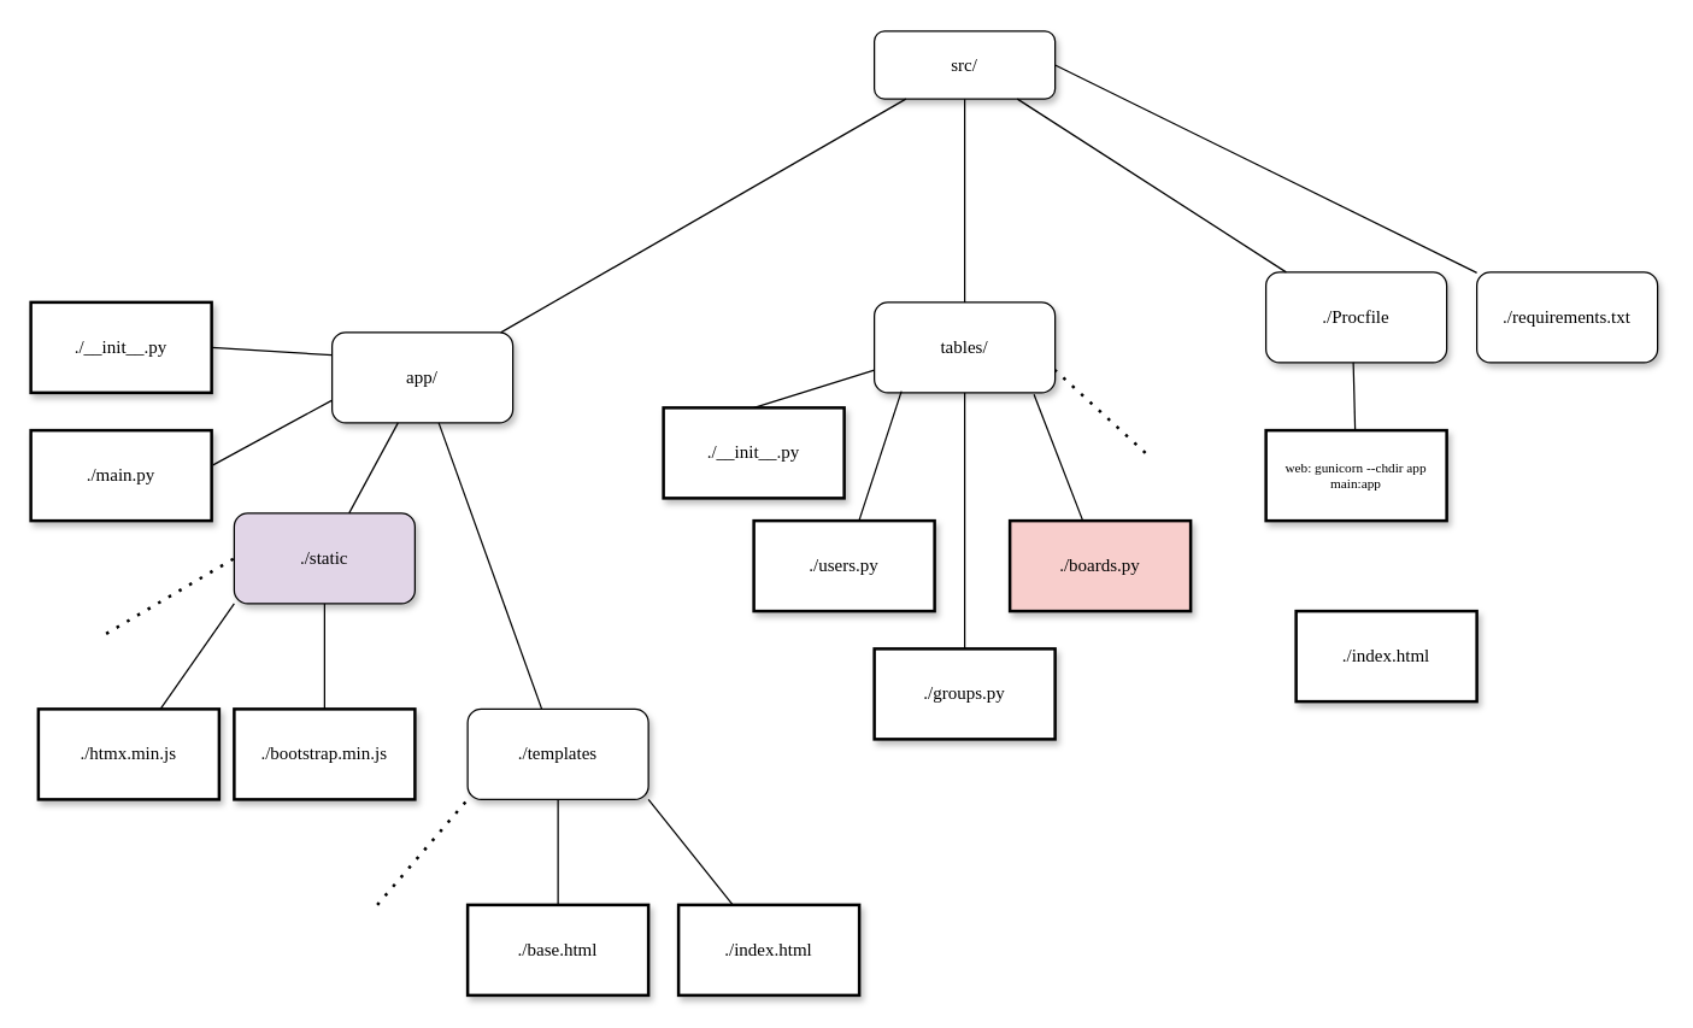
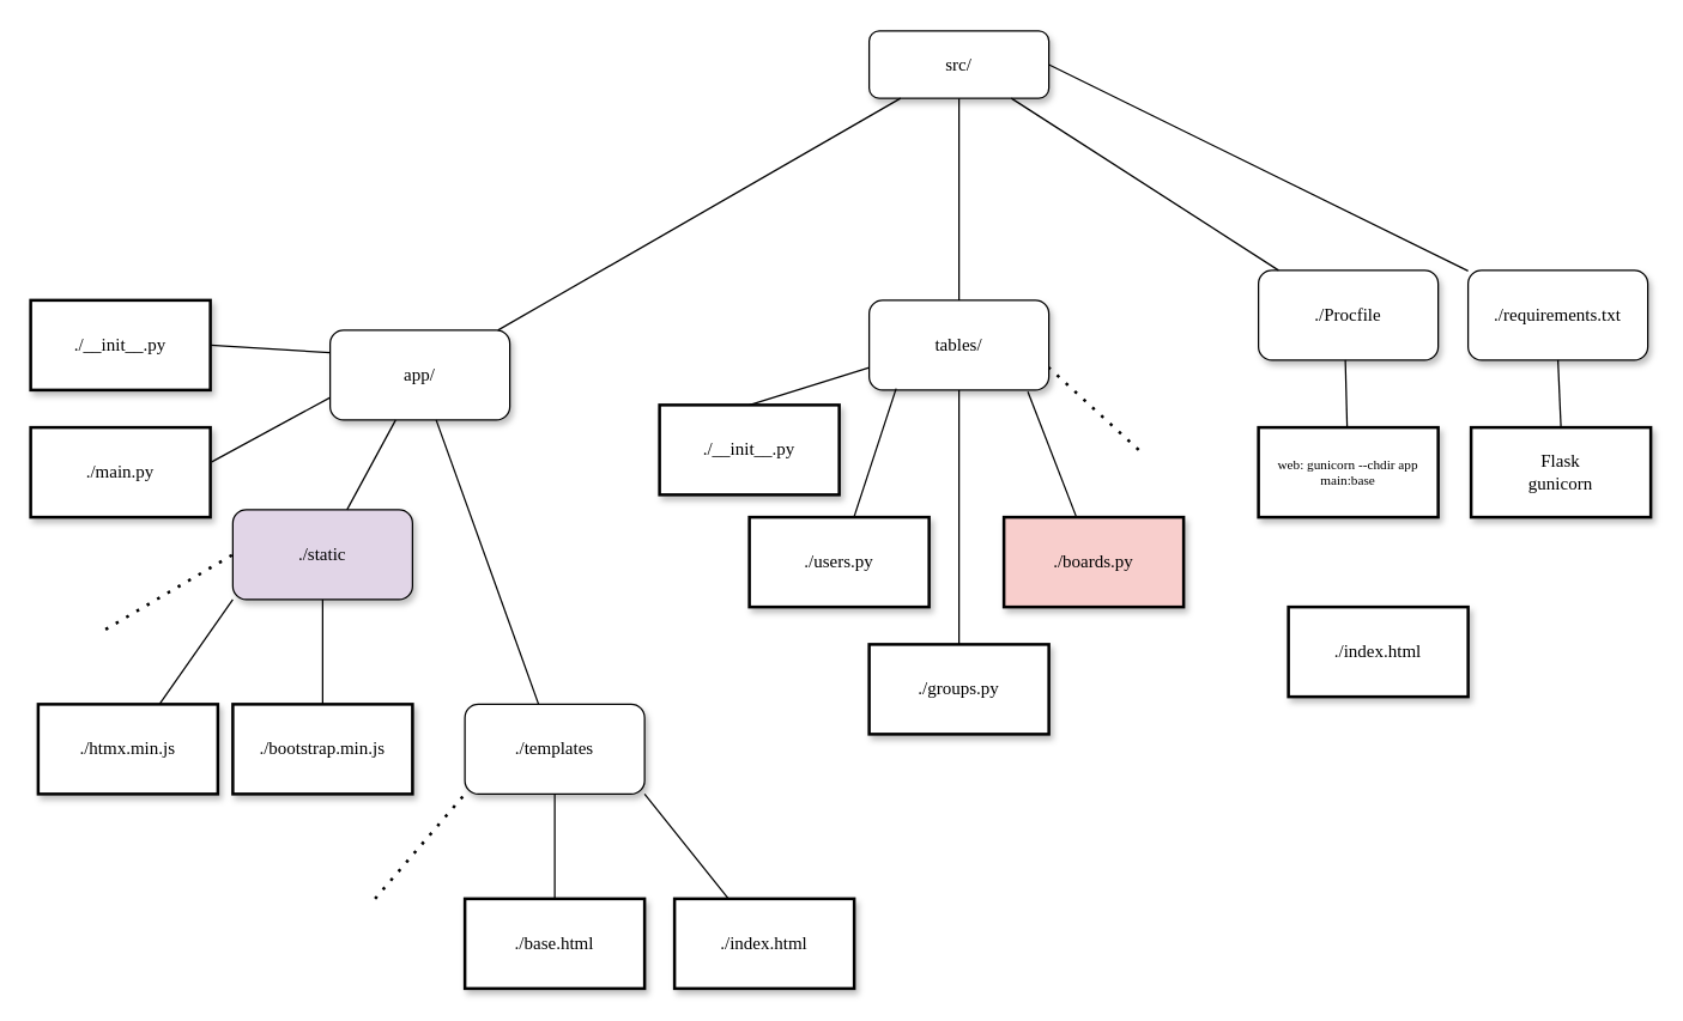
+ <mxCell id="19" value="" style="rounded=0;html=1;labelBackgroundColor=none;startArrow=none;startFill=0;startSize=5;endArrow=none;endFill=0;endSize=5;jettySize=auto;orthogonalLoop=1;strokeWidth=1;fontFamily=Verdana;fontSize=12;exitX=0.5;exitY=1;exitDx=0;exitDy=0;entryX=0.5;entryY=0;entryDx=0;entryDy=0;" edge="1" parent="1" source="14" target="16"><mxGeometry x="0.137" y="16" relative="1" as="geometry"><mxPoint as="offset" /><mxPoint x="871" y="250" as="sourcePoint" /><mxPoint x="872" y="295" as="targetPoint" /></mxGeometry></mxCell>
- <mxCell id="17" value="&lt;div style=&quot;font-size: 9px;&quot;&gt;web: gunicorn --chdir app main:app&lt;br&gt;&lt;/div&gt;" style="whiteSpace=wrap;html=1;rounded=0;shadow=1;labelBackgroundColor=none;strokeWidth=2;fontFamily=Verdana;fontSize=12;align=center;" vertex="1" parent="1"><mxGeometry x="840" y="285" width="120" height="60" as="geometry" /></mxCell>
+ <mxCell id="17" value="&lt;div style=&quot;font-size: 9px;&quot;&gt;web: gunicorn --chdir app main:base&lt;br&gt;&lt;/div&gt;" style="whiteSpace=wrap;html=1;rounded=0;shadow=1;labelBackgroundColor=none;strokeWidth=2;fontFamily=Verdana;fontSize=12;align=center;" vertex="1" parent="1"><mxGeometry x="840" y="285" width="120" height="60" as="geometry" /></mxCell>
+ <mxCell id="16" value="&lt;div&gt;Flask&lt;/div&gt;&lt;div&gt;gunicorn&lt;br&gt;&lt;/div&gt;" style="whiteSpace=wrap;html=1;rounded=0;shadow=1;labelBackgroundColor=none;strokeWidth=2;fontFamily=Verdana;fontSize=12;align=center;" vertex="1" parent="1"><mxGeometry x="982" y="285" width="120" height="60" as="geometry" /></mxCell>
